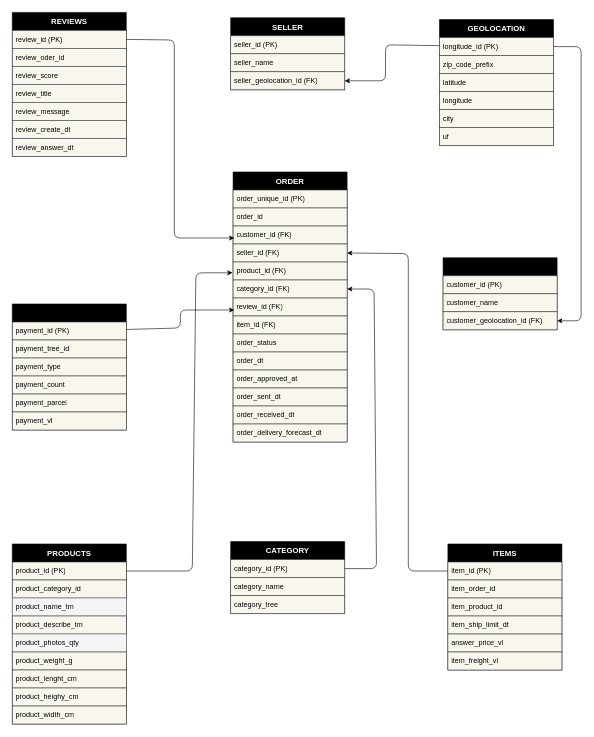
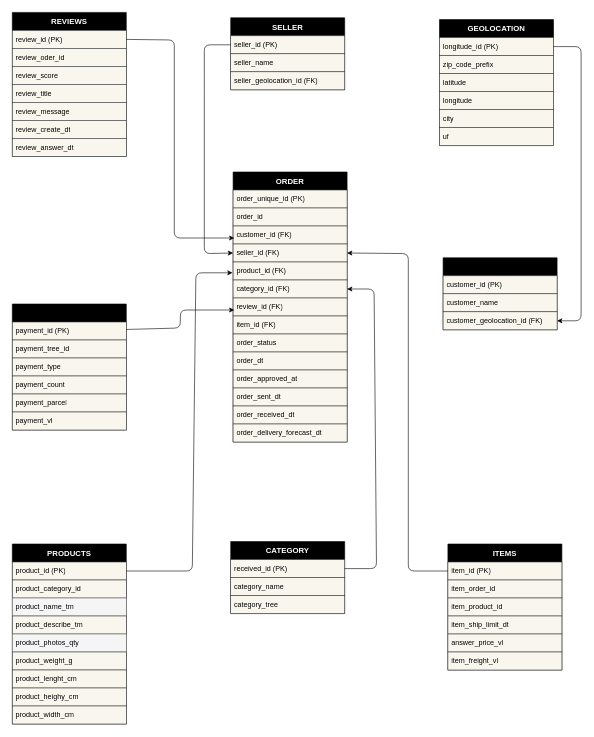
- <mxCell id="73" style="edgeStyle=none;html=1;entryX=1;entryY=0.5;entryDx=0;entryDy=0;strokeColor=#000000;" edge="1" parent="1" source="28" target="26"><mxGeometry relative="1" as="geometry"><Array as="points"><mxPoint x="642" y="74" /><mxPoint x="642" y="134" /></Array></mxGeometry></mxCell>
+ <mxCell id="72" style="edgeStyle=none;html=1;entryX=0;entryY=0.5;entryDx=0;entryDy=0;fontColor=#000000;strokeColor=#000000;exitX=0;exitY=0.5;exitDx=0;exitDy=0;" parent="1" source="24" target="46" edge="1"><mxGeometry relative="1" as="geometry"><Array as="points"><mxPoint x="340" y="74" /><mxPoint x="340" y="138" /><mxPoint x="340" y="226" /><mxPoint x="340" y="422" /></Array><mxPoint x="377" y="66" as="sourcePoint" /></mxGeometry></mxCell>
- <mxCell id="58" value="&lt;font color=&quot;#000000&quot;&gt;category_id (PK)&lt;/font&gt;" style="text;strokeColor=#36393d;fillColor=#f9f7ed;align=left;verticalAlign=middle;spacingLeft=4;spacingRight=4;overflow=hidden;points=[[0,0.5],[1,0.5]];portConstraint=eastwest;rotatable=0;whiteSpace=wrap;html=1;" parent="57" vertex="1"><mxGeometry y="30" width="190" height="30" as="geometry" /></mxCell>
+ <mxCell id="58" value="&lt;font color=&quot;#000000&quot;&gt;received_id (PK)&lt;/font&gt;" style="text;strokeColor=#36393d;fillColor=#f9f7ed;align=left;verticalAlign=middle;spacingLeft=4;spacingRight=4;overflow=hidden;points=[[0,0.5],[1,0.5]];portConstraint=eastwest;rotatable=0;whiteSpace=wrap;html=1;" parent="57" vertex="1"><mxGeometry y="30" width="190" height="30" as="geometry" /></mxCell>
